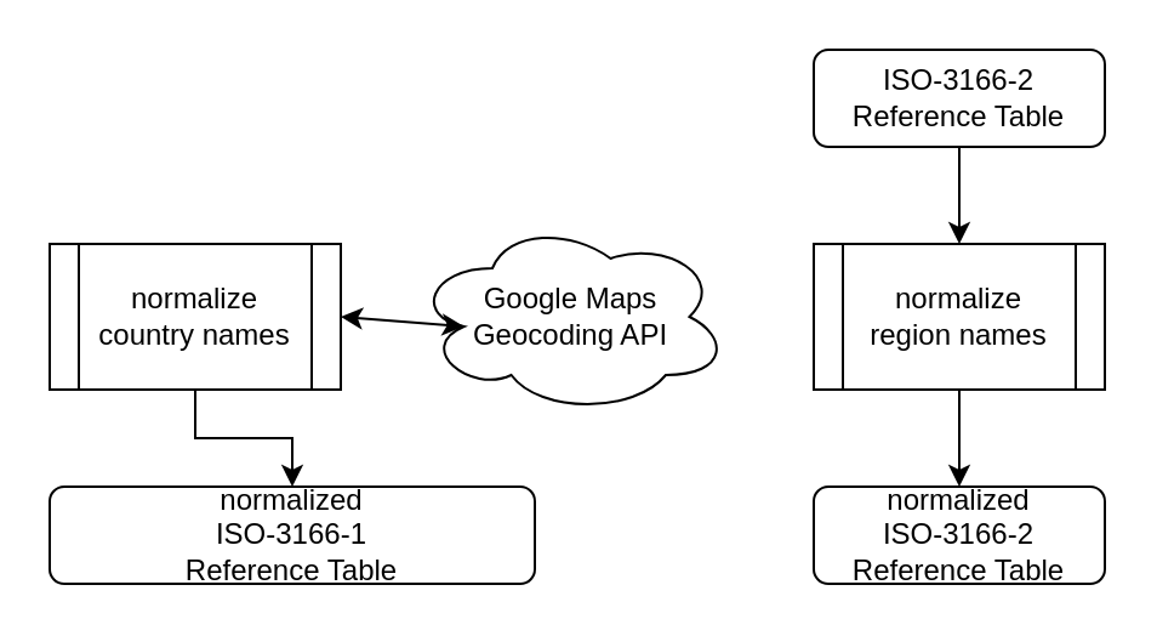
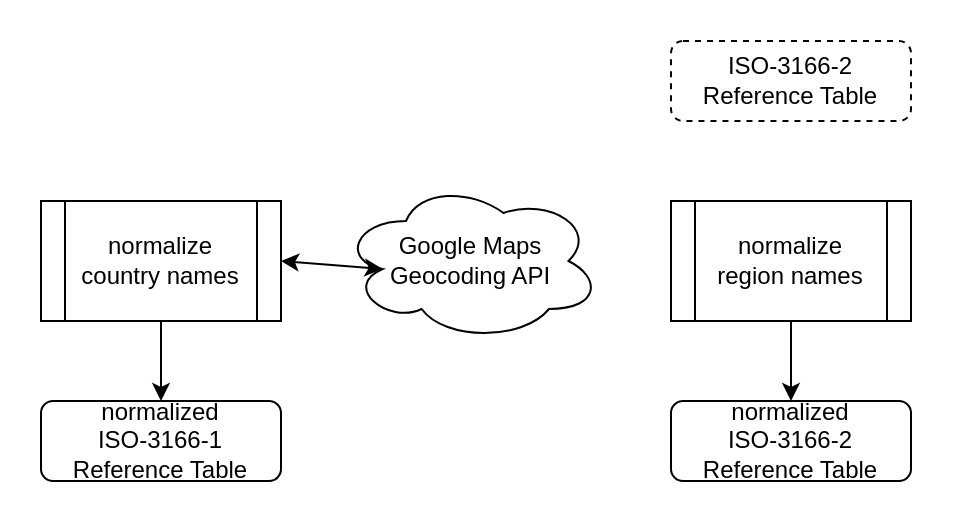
- <mxCell id="3" value="ISO-3166-2 &lt;br&gt;Reference Table" style="rounded=1;whiteSpace=wrap;html=1;fontSize=12;glass=0;strokeWidth=1;shadow=0;" vertex="1" parent="1"><mxGeometry x="335" y="20" width="120" height="40" as="geometry" /></mxCell>
+ <mxCell id="3" value="ISO-3166-2 &lt;br&gt;Reference Table" style="rounded=1;whiteSpace=wrap;html=1;fontSize=12;glass=0;strokeWidth=1;shadow=0;dashed=1;" vertex="1" parent="1"><mxGeometry x="335" y="20" width="120" height="40" as="geometry" /></mxCell>
- <mxCell id="2" style="edgeStyle=orthogonalEdgeStyle;rounded=0;orthogonalLoop=1;jettySize=auto;html=1;exitX=0.5;exitY=1;exitDx=0;exitDy=0;entryX=0.5;entryY=0;entryDx=0;entryDy=0;" edge="1" parent="1" source="3" target="7"><mxGeometry relative="1" as="geometry" /></mxCell>
- <mxCell id="8" value="normalized&lt;br&gt;ISO-3166-1 &lt;br&gt;Reference Table" style="rounded=1;whiteSpace=wrap;html=1;fontSize=12;glass=0;strokeWidth=1;shadow=0;" vertex="1" parent="1"><mxGeometry x="20" y="200" width="200" height="40" as="geometry" /></mxCell>
+ <mxCell id="8" value="normalized&lt;br&gt;ISO-3166-1 &lt;br&gt;Reference Table" style="rounded=1;whiteSpace=wrap;html=1;fontSize=12;glass=0;strokeWidth=1;shadow=0;" vertex="1" parent="1"><mxGeometry x="20" y="200" width="120" height="40" as="geometry" /></mxCell>
